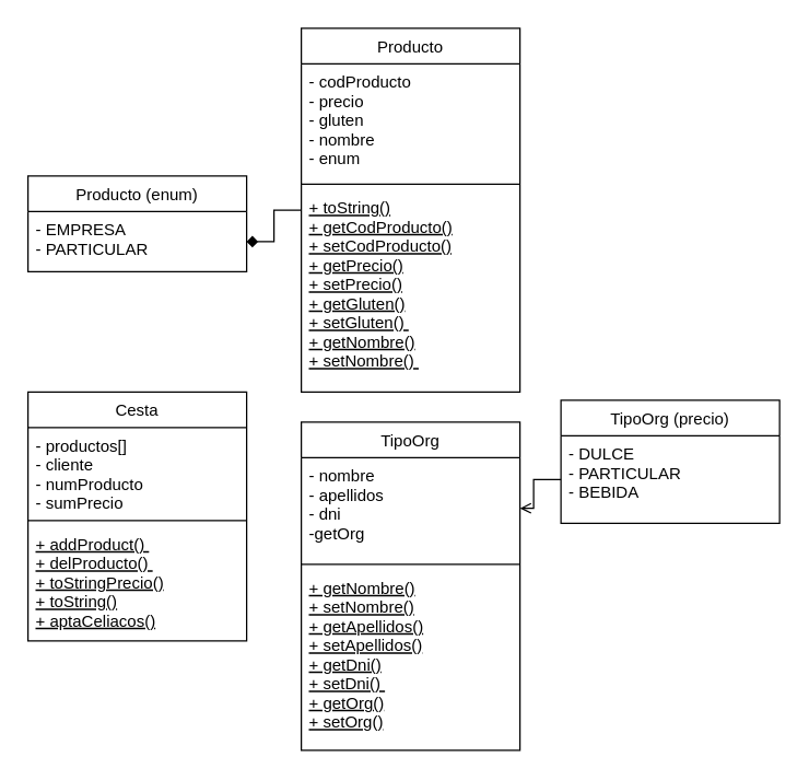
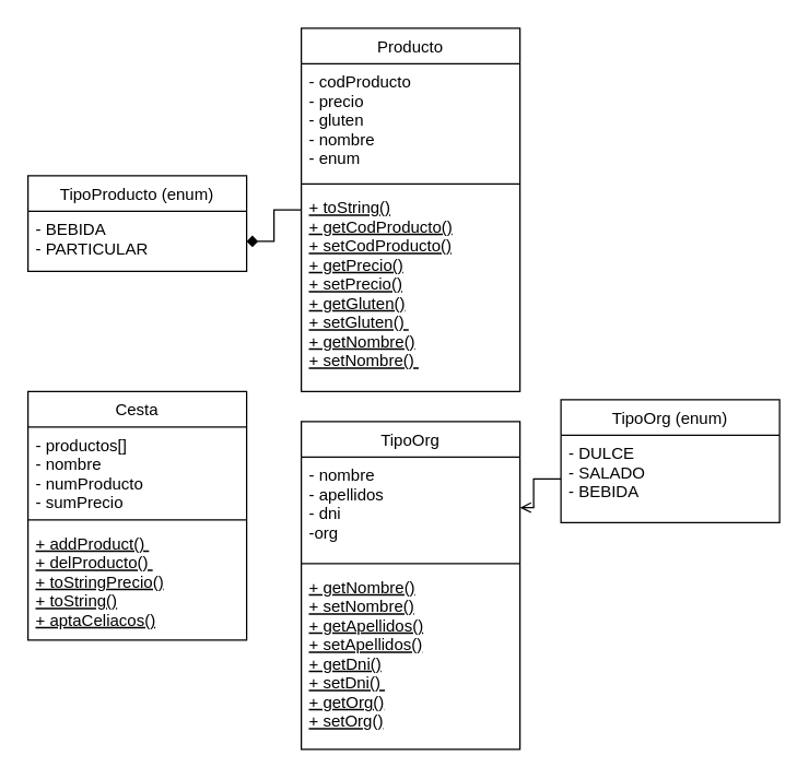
- <mxCell id="17" value="Producto (enum)" style="swimlane;fontStyle=0;align=center;verticalAlign=top;childLayout=stackLayout;horizontal=1;startSize=26;horizontalStack=0;resizeParent=1;resizeLast=0;collapsible=1;marginBottom=0;rounded=0;shadow=0;strokeWidth=1;" vertex="1" parent="1"><mxGeometry x="20" y="128" width="160" height="70" as="geometry"><mxRectangle x="340" y="380" width="170" height="26" as="alternateBounds" /></mxGeometry></mxCell>
+ <mxCell id="17" value="TipoProducto (enum)" style="swimlane;fontStyle=0;align=center;verticalAlign=top;childLayout=stackLayout;horizontal=1;startSize=26;horizontalStack=0;resizeParent=1;resizeLast=0;collapsible=1;marginBottom=0;rounded=0;shadow=0;strokeWidth=1;" vertex="1" parent="1"><mxGeometry x="20" y="128" width="160" height="70" as="geometry"><mxRectangle x="340" y="380" width="170" height="26" as="alternateBounds" /></mxGeometry></mxCell>
- <mxCell id="18" value="- EMPRESA&#10;- PARTICULAR" style="text;align=left;verticalAlign=top;spacingLeft=4;spacingRight=4;overflow=hidden;rotatable=0;points=[[0,0.5],[1,0.5]];portConstraint=eastwest;" vertex="1" parent="17"><mxGeometry y="26" width="160" height="44" as="geometry" /></mxCell>
+ <mxCell id="18" value="- BEBIDA&#10;- PARTICULAR" style="text;align=left;verticalAlign=top;spacingLeft=4;spacingRight=4;overflow=hidden;rotatable=0;points=[[0,0.5],[1,0.5]];portConstraint=eastwest;" vertex="1" parent="17"><mxGeometry y="26" width="160" height="44" as="geometry" /></mxCell>
- <mxCell id="6" value="TipoOrg (precio)" style="swimlane;fontStyle=0;align=center;verticalAlign=top;childLayout=stackLayout;horizontal=1;startSize=26;horizontalStack=0;resizeParent=1;resizeLast=0;collapsible=1;marginBottom=0;rounded=0;shadow=0;strokeWidth=1;" parent="1" vertex="1"><mxGeometry x="410" y="292" width="160" height="90" as="geometry"><mxRectangle x="340" y="380" width="170" height="26" as="alternateBounds" /></mxGeometry></mxCell>
+ <mxCell id="6" value="TipoOrg (enum)" style="swimlane;fontStyle=0;align=center;verticalAlign=top;childLayout=stackLayout;horizontal=1;startSize=26;horizontalStack=0;resizeParent=1;resizeLast=0;collapsible=1;marginBottom=0;rounded=0;shadow=0;strokeWidth=1;" parent="1" vertex="1"><mxGeometry x="410" y="292" width="160" height="90" as="geometry"><mxRectangle x="340" y="380" width="170" height="26" as="alternateBounds" /></mxGeometry></mxCell>
- <mxCell id="14" value=" - productos[]&#10;- cliente&#10;- numProducto &#10;- sumPrecio  " style="text;align=left;verticalAlign=top;spacingLeft=4;spacingRight=4;overflow=hidden;rotatable=0;points=[[0,0.5],[1,0.5]];portConstraint=eastwest;" vertex="1" parent="13"><mxGeometry y="26" width="160" height="64" as="geometry" /></mxCell>
+ <mxCell id="14" value=" - productos[]&#10;- nombre&#10;- numProducto &#10;- sumPrecio  " style="text;align=left;verticalAlign=top;spacingLeft=4;spacingRight=4;overflow=hidden;rotatable=0;points=[[0,0.5],[1,0.5]];portConstraint=eastwest;" vertex="1" parent="13"><mxGeometry y="26" width="160" height="64" as="geometry" /></mxCell>
- <mxCell id="7" value="- DULCE&#10;- PARTICULAR&#10;- BEBIDA" style="text;align=left;verticalAlign=top;spacingLeft=4;spacingRight=4;overflow=hidden;rotatable=0;points=[[0,0.5],[1,0.5]];portConstraint=eastwest;" parent="6" vertex="1"><mxGeometry y="26" width="160" height="64" as="geometry" /></mxCell>
+ <mxCell id="7" value="- DULCE&#10;- SALADO&#10;- BEBIDA" style="text;align=left;verticalAlign=top;spacingLeft=4;spacingRight=4;overflow=hidden;rotatable=0;points=[[0,0.5],[1,0.5]];portConstraint=eastwest;" parent="6" vertex="1"><mxGeometry y="26" width="160" height="64" as="geometry" /></mxCell>
- <mxCell id="3" value="- nombre&#10;- apellidos&#10;- dni&#10;-getOrg        " style="text;align=left;verticalAlign=top;spacingLeft=4;spacingRight=4;overflow=hidden;rotatable=0;points=[[0,0.5],[1,0.5]];portConstraint=eastwest;rounded=0;shadow=0;html=0;" parent="2" vertex="1"><mxGeometry y="26" width="160" height="74" as="geometry" /></mxCell>
+ <mxCell id="3" value="- nombre&#10;- apellidos&#10;- dni&#10;-org        " style="text;align=left;verticalAlign=top;spacingLeft=4;spacingRight=4;overflow=hidden;rotatable=0;points=[[0,0.5],[1,0.5]];portConstraint=eastwest;rounded=0;shadow=0;html=0;" parent="2" vertex="1"><mxGeometry y="26" width="160" height="74" as="geometry" /></mxCell>
